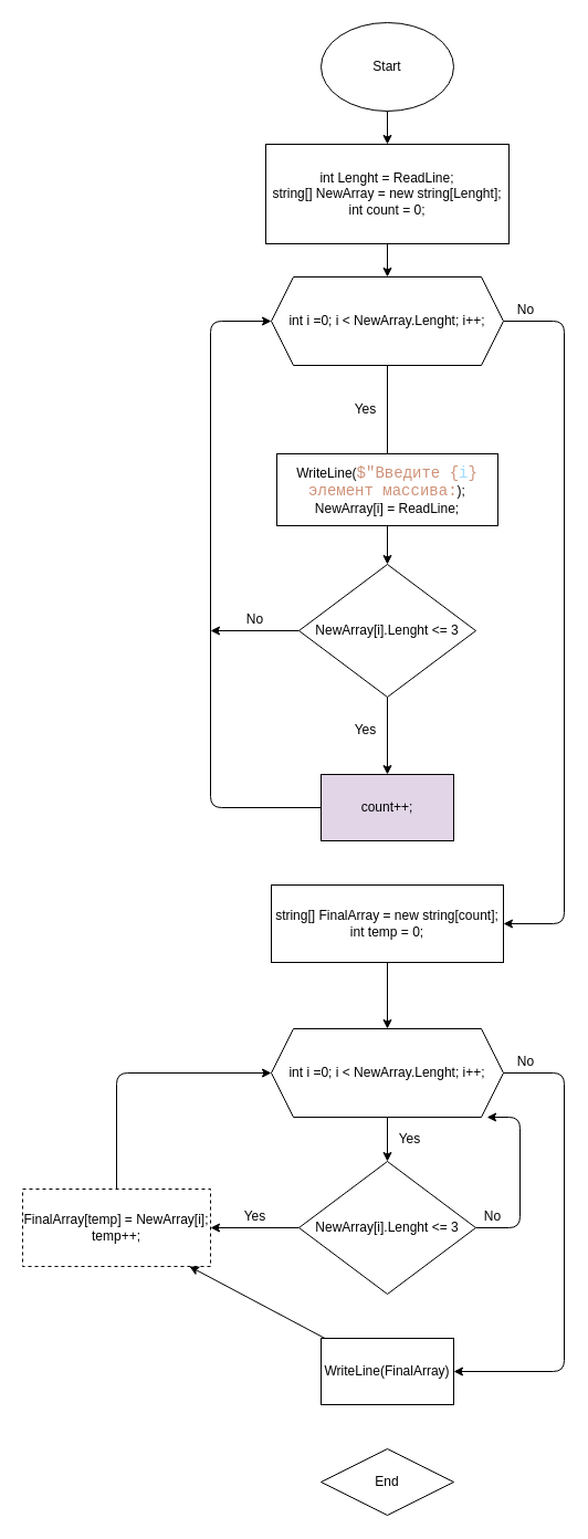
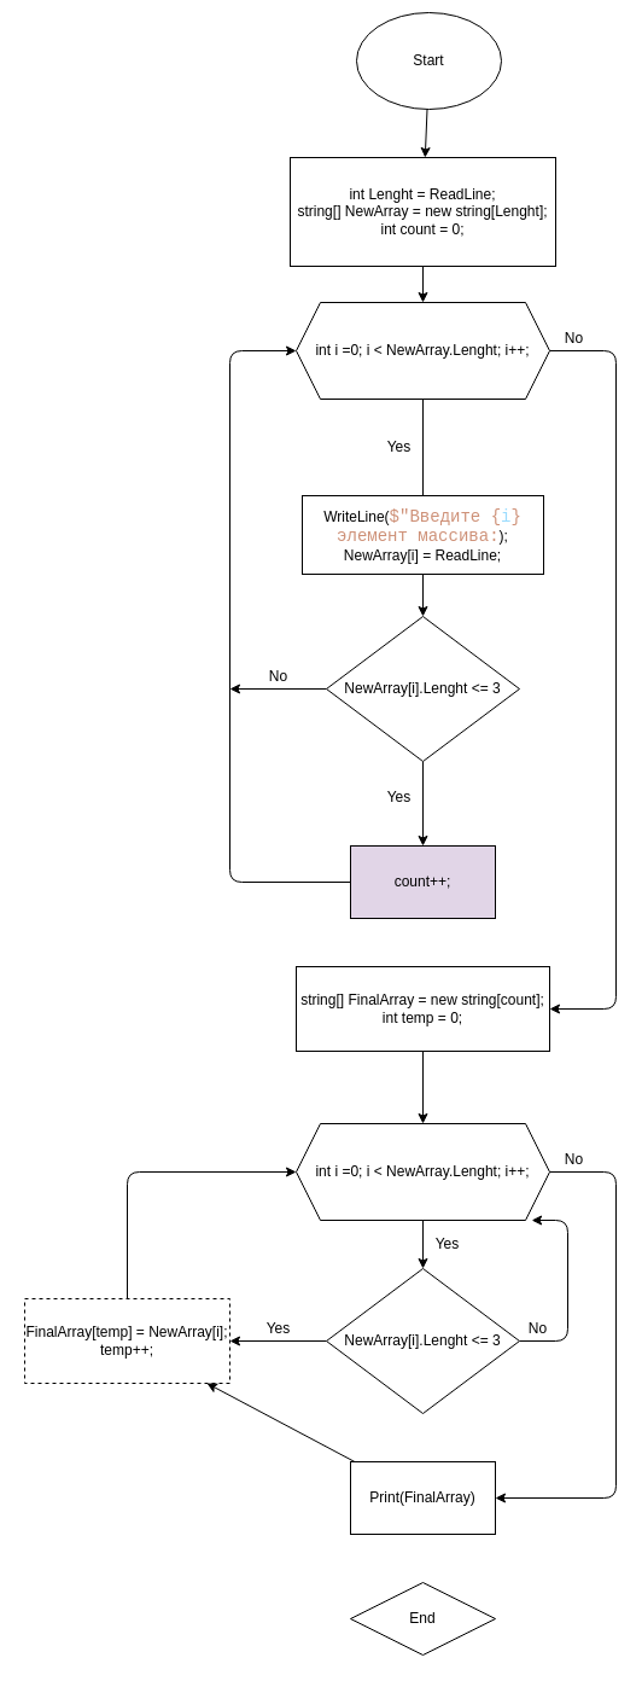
- <mxCell id="3" value="Start" style="ellipse;whiteSpace=wrap;html=1;" vertex="1" parent="1"><mxGeometry x="290" y="20" width="120" height="80" as="geometry" /></mxCell>
+ <mxCell id="3" value="Start" style="ellipse;whiteSpace=wrap;html=1;" vertex="1" parent="1"><mxGeometry x="295" y="10" width="120" height="80" as="geometry" /></mxCell>
- <mxCell id="34" value="WriteLine(FinalArray)" style="whiteSpace=wrap;html=1;" vertex="1" parent="1"><mxGeometry x="290" y="1210" width="120" height="60" as="geometry" /></mxCell>
+ <mxCell id="34" value="Print(FinalArray)" style="whiteSpace=wrap;html=1;" vertex="1" parent="1"><mxGeometry x="290" y="1210" width="120" height="60" as="geometry" /></mxCell>
